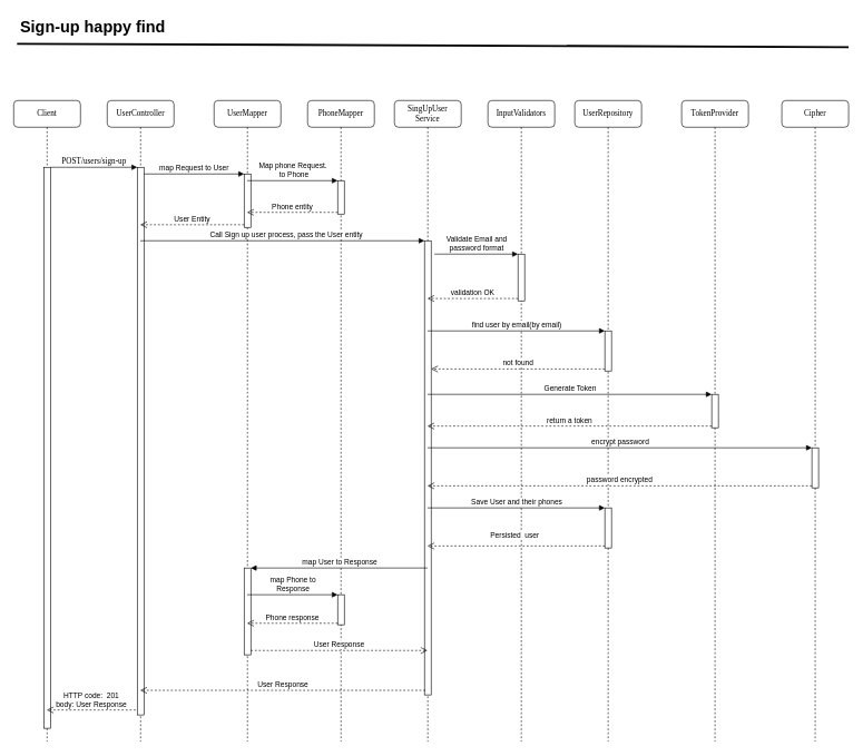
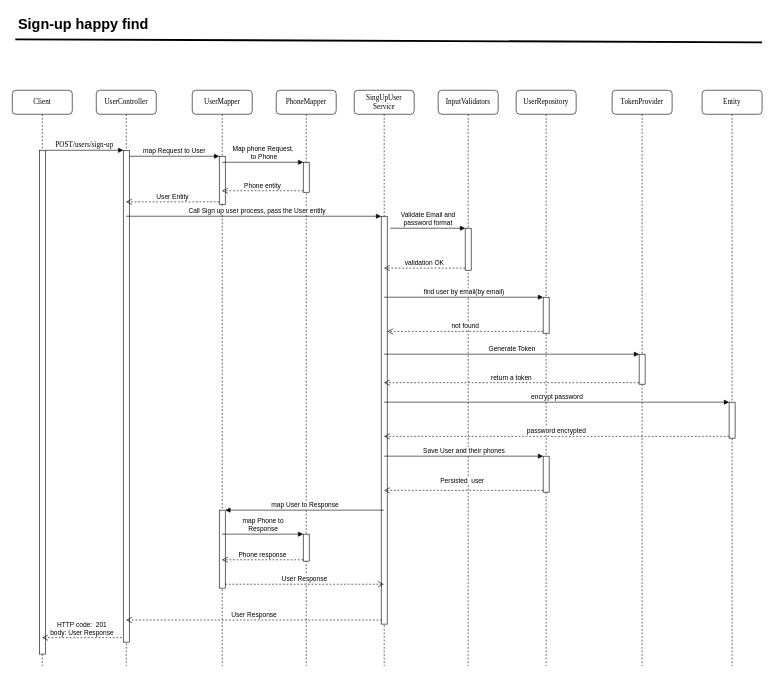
- <mxCell id="16" value="Cipher" style="shape=umlLifeline;perimeter=lifelinePerimeter;whiteSpace=wrap;html=1;container=1;collapsible=0;recursiveResize=0;outlineConnect=0;rounded=1;shadow=0;comic=0;labelBackgroundColor=none;strokeWidth=1;fontFamily=Verdana;fontSize=12;align=center;" vertex="1" parent="1"><mxGeometry x="1170" y="150" width="100" height="960" as="geometry" /></mxCell>
+ <mxCell id="16" value="Entity" style="shape=umlLifeline;perimeter=lifelinePerimeter;whiteSpace=wrap;html=1;container=1;collapsible=0;recursiveResize=0;outlineConnect=0;rounded=1;shadow=0;comic=0;labelBackgroundColor=none;strokeWidth=1;fontFamily=Verdana;fontSize=12;align=center;" vertex="1" parent="1"><mxGeometry x="1170" y="150" width="100" height="960" as="geometry" /></mxCell>
